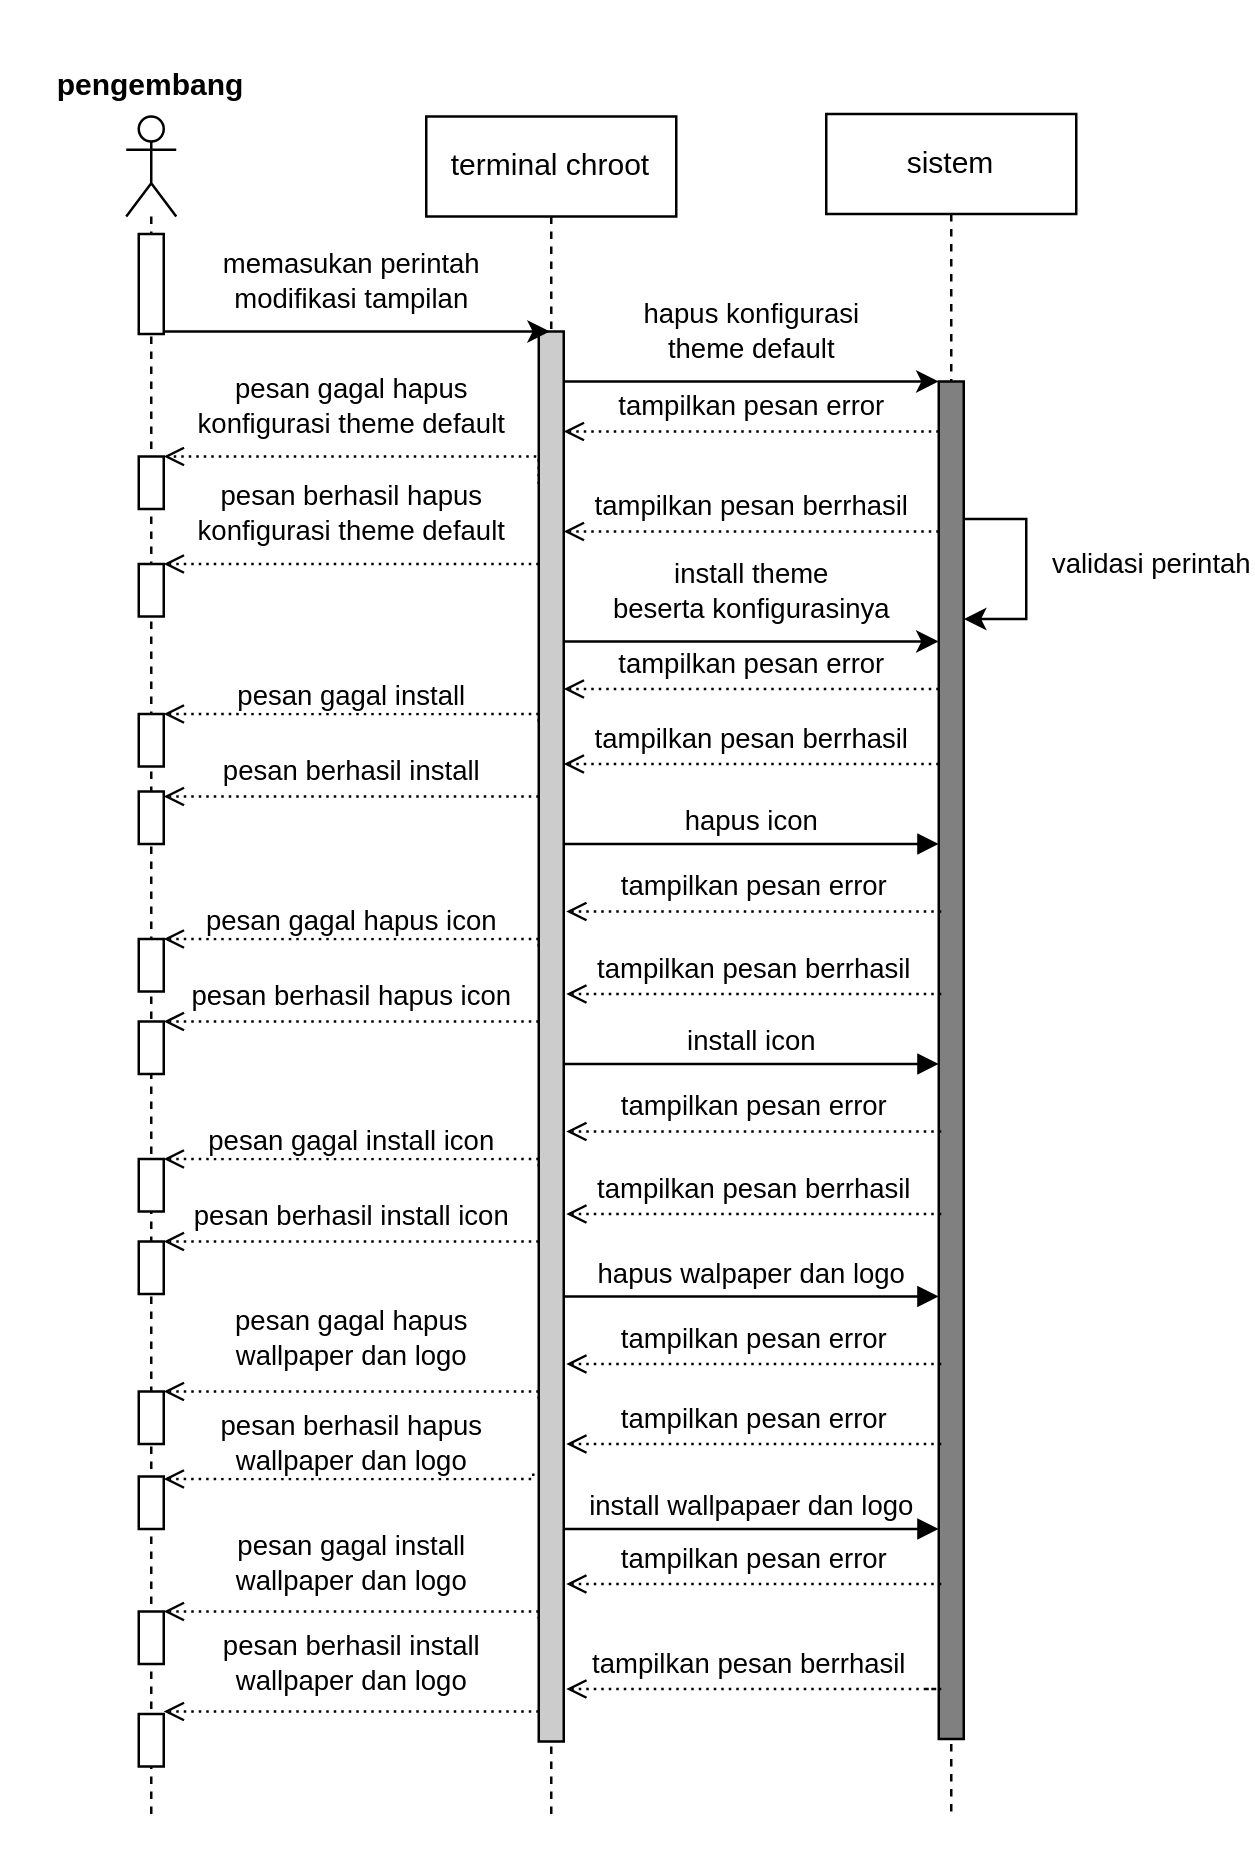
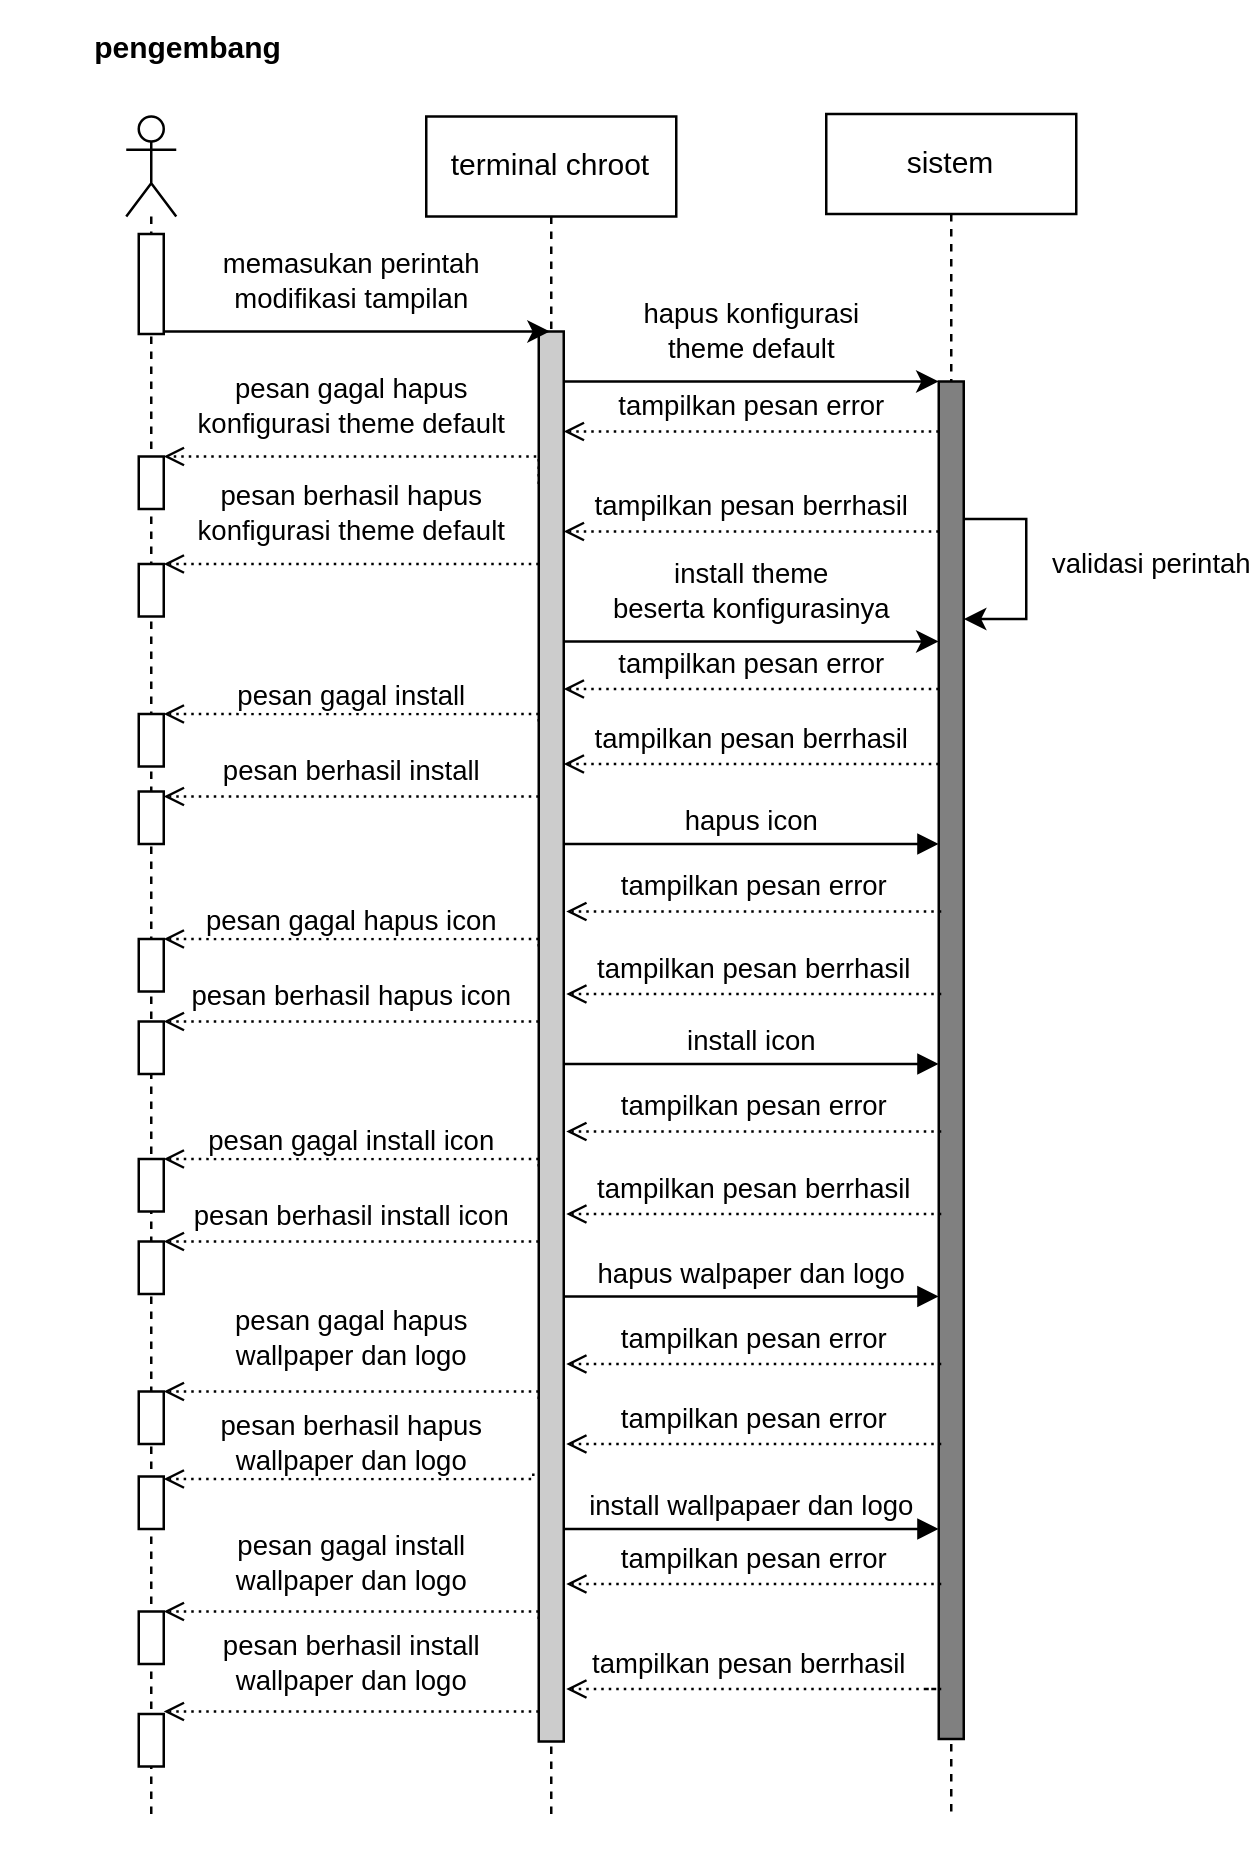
- <mxCell id="26" value="pengembang" style="text;align=center;fontStyle=1;verticalAlign=middle;spacingLeft=3;spacingRight=3;strokeColor=none;rotatable=0;points=[[0,0.5],[1,0.5]];portConstraint=eastwest;" vertex="1" parent="1"><mxGeometry x="20" y="20" width="80" height="26" as="geometry" /></mxCell>
+ <mxCell id="26" value="pengembang" style="text;align=center;fontStyle=1;verticalAlign=middle;spacingLeft=3;spacingRight=3;strokeColor=none;rotatable=0;points=[[0,0.5],[1,0.5]];portConstraint=eastwest;" vertex="1" parent="1"><mxGeometry x="35" y="5" width="80" height="26" as="geometry" /></mxCell>
